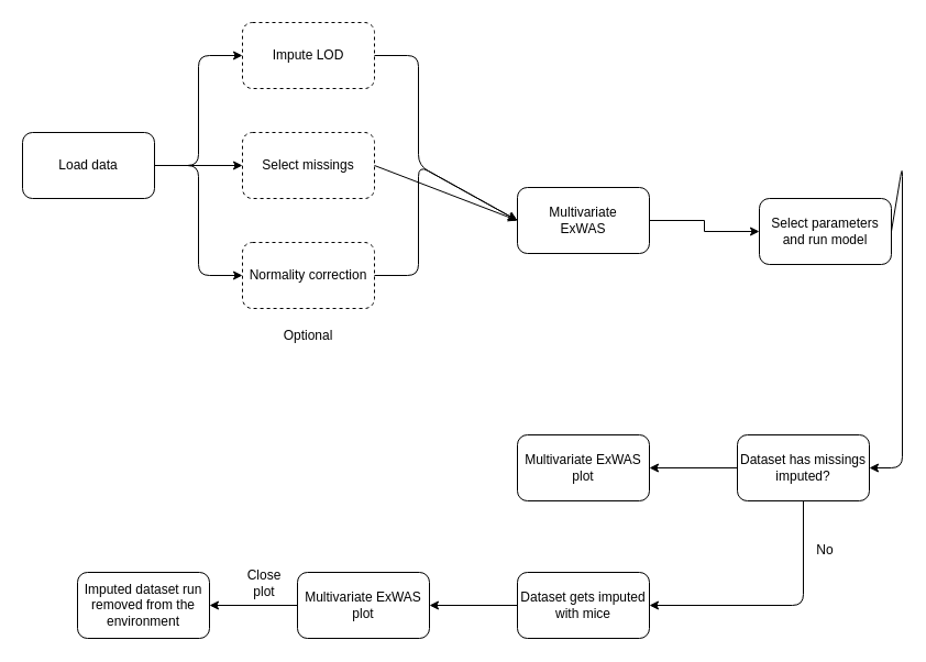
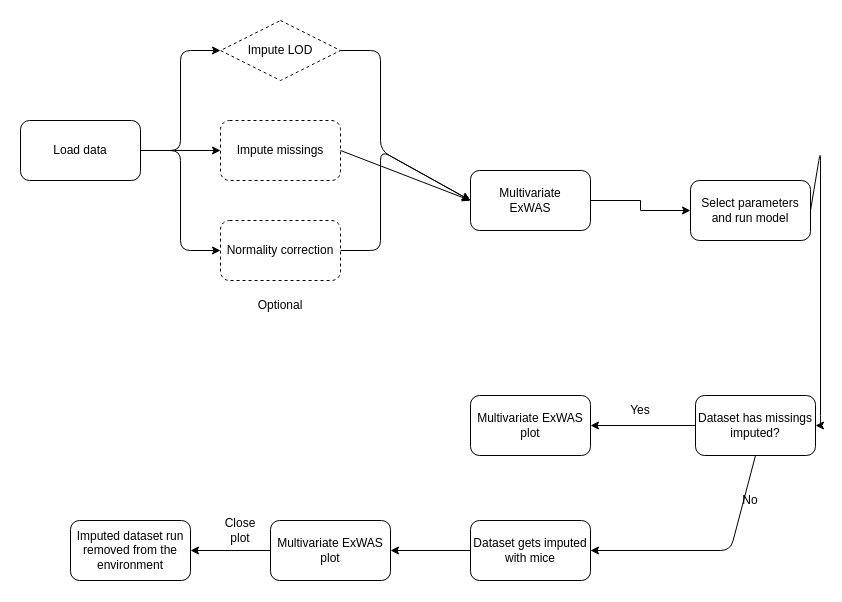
- <mxCell id="8" value="Impute LOD" style="rounded=1;whiteSpace=wrap;html=1;dashed=1;" parent="1" vertex="1"><mxGeometry x="220" y="20" width="120" height="60" as="geometry" /></mxCell>
+ <mxCell id="8" value="Impute LOD" style="rhombus;whiteSpace=wrap;html=1;dashed=1;" parent="1" vertex="1"><mxGeometry x="220" y="20" width="120" height="60" as="geometry" /></mxCell>
- <mxCell id="6" value="Select missings" style="rounded=1;whiteSpace=wrap;html=1;dashed=1;" parent="1" vertex="1"><mxGeometry x="220" y="120" width="120" height="60" as="geometry" /></mxCell>
+ <mxCell id="6" value="Impute missings" style="rounded=1;whiteSpace=wrap;html=1;dashed=1;" parent="1" vertex="1"><mxGeometry x="220" y="120" width="120" height="60" as="geometry" /></mxCell>
+ <mxCell id="26" value="Yes" style="text;html=1;strokeColor=none;fillColor=none;align=center;verticalAlign=middle;whiteSpace=wrap;rounded=0;" vertex="1" parent="1"><mxGeometry x="620" y="400" width="40" height="20" as="geometry" /></mxCell>
- <mxCell id="17" value="Dataset has missings imputed?" style="rounded=1;whiteSpace=wrap;html=1;" vertex="1" parent="1"><mxGeometry x="670" y="395" width="120" height="60" as="geometry" /></mxCell>
+ <mxCell id="17" value="Dataset has missings imputed?" style="rounded=1;whiteSpace=wrap;html=1;" vertex="1" parent="1"><mxGeometry x="695" y="395" width="120" height="60" as="geometry" /></mxCell>
